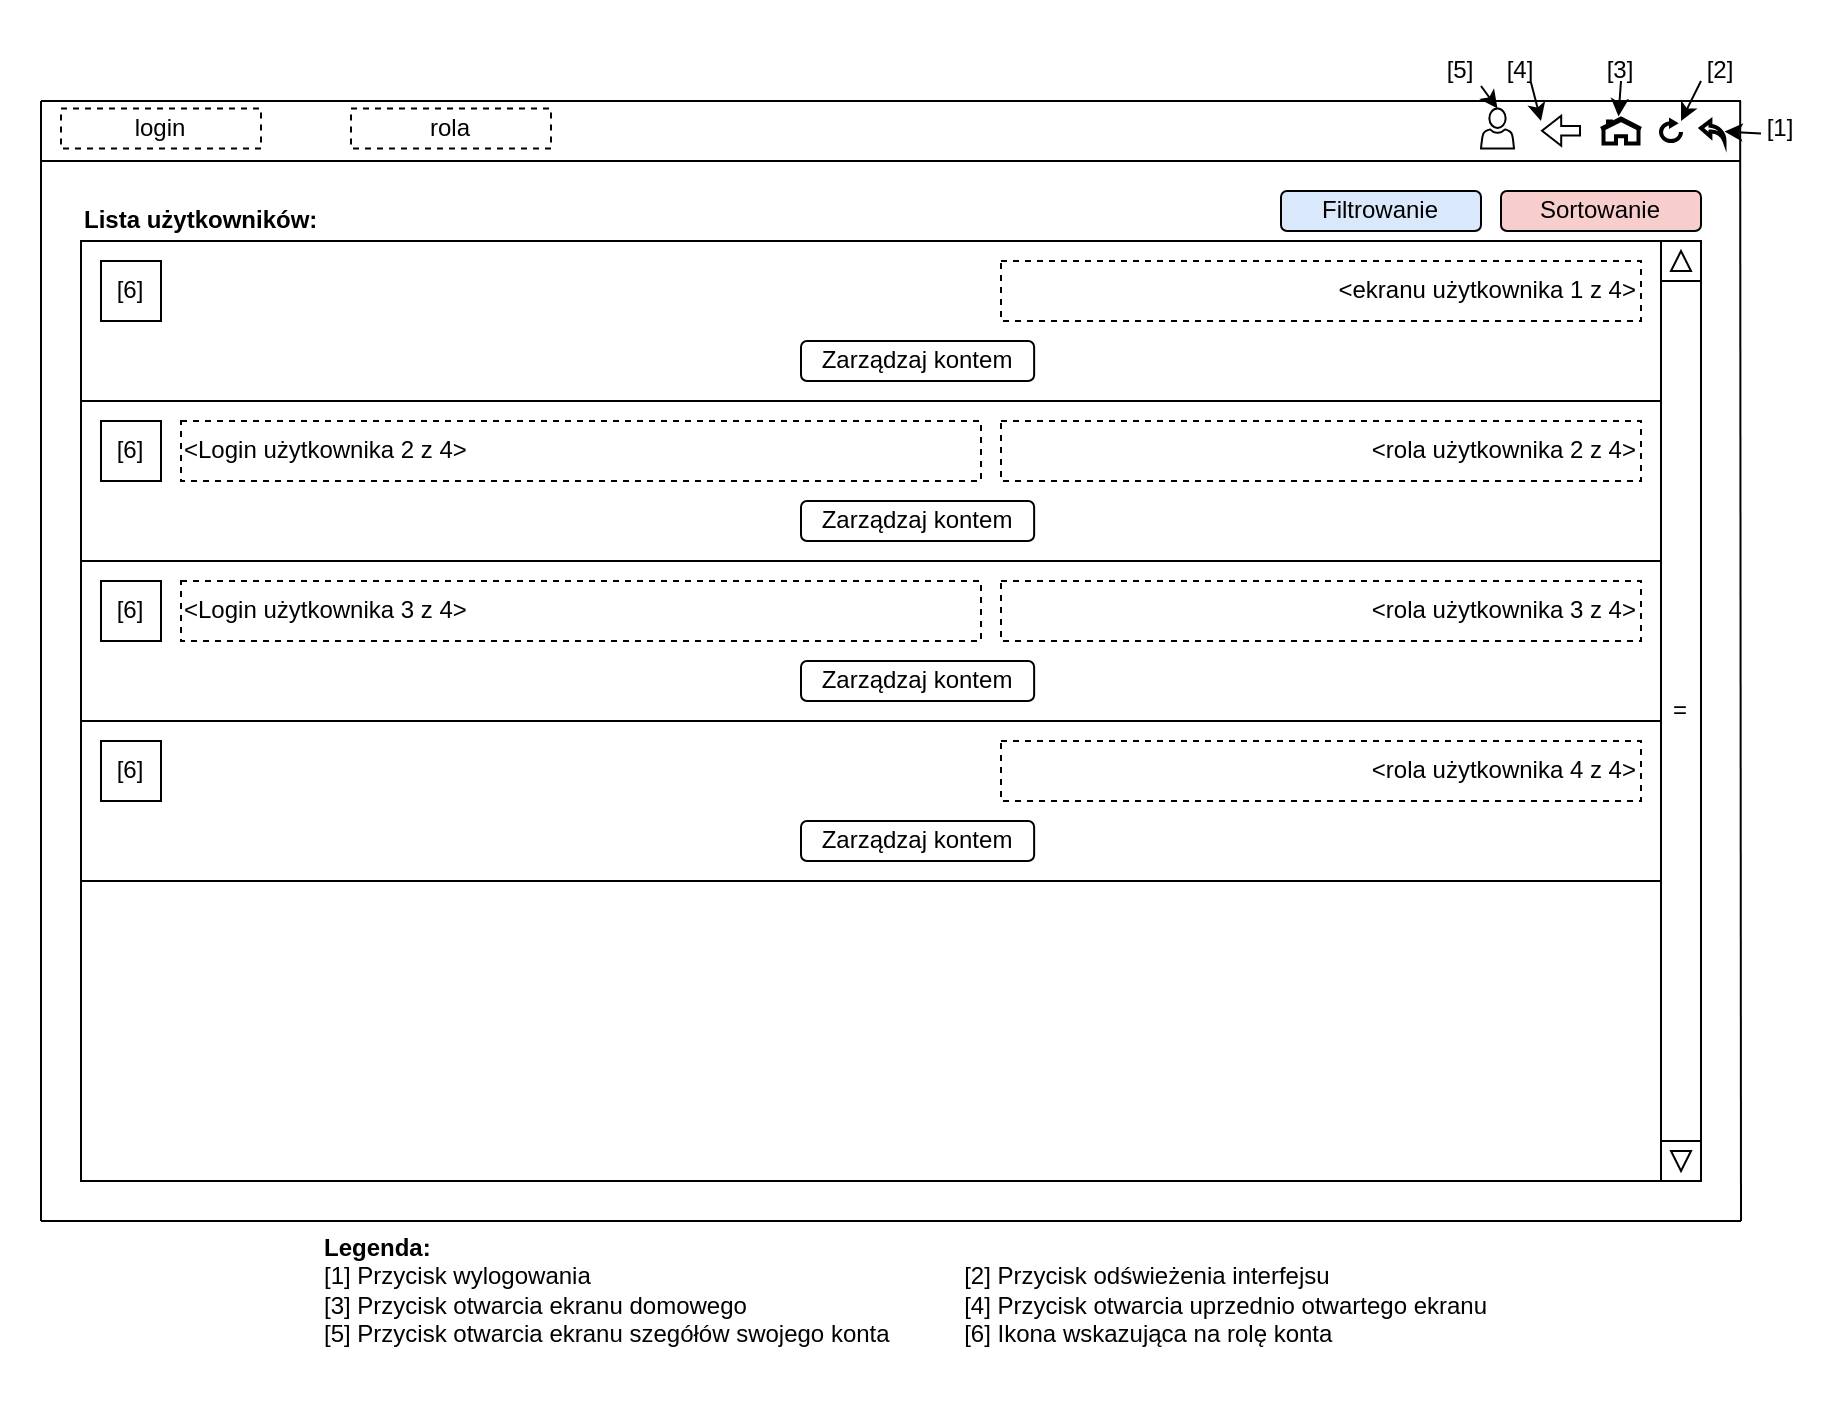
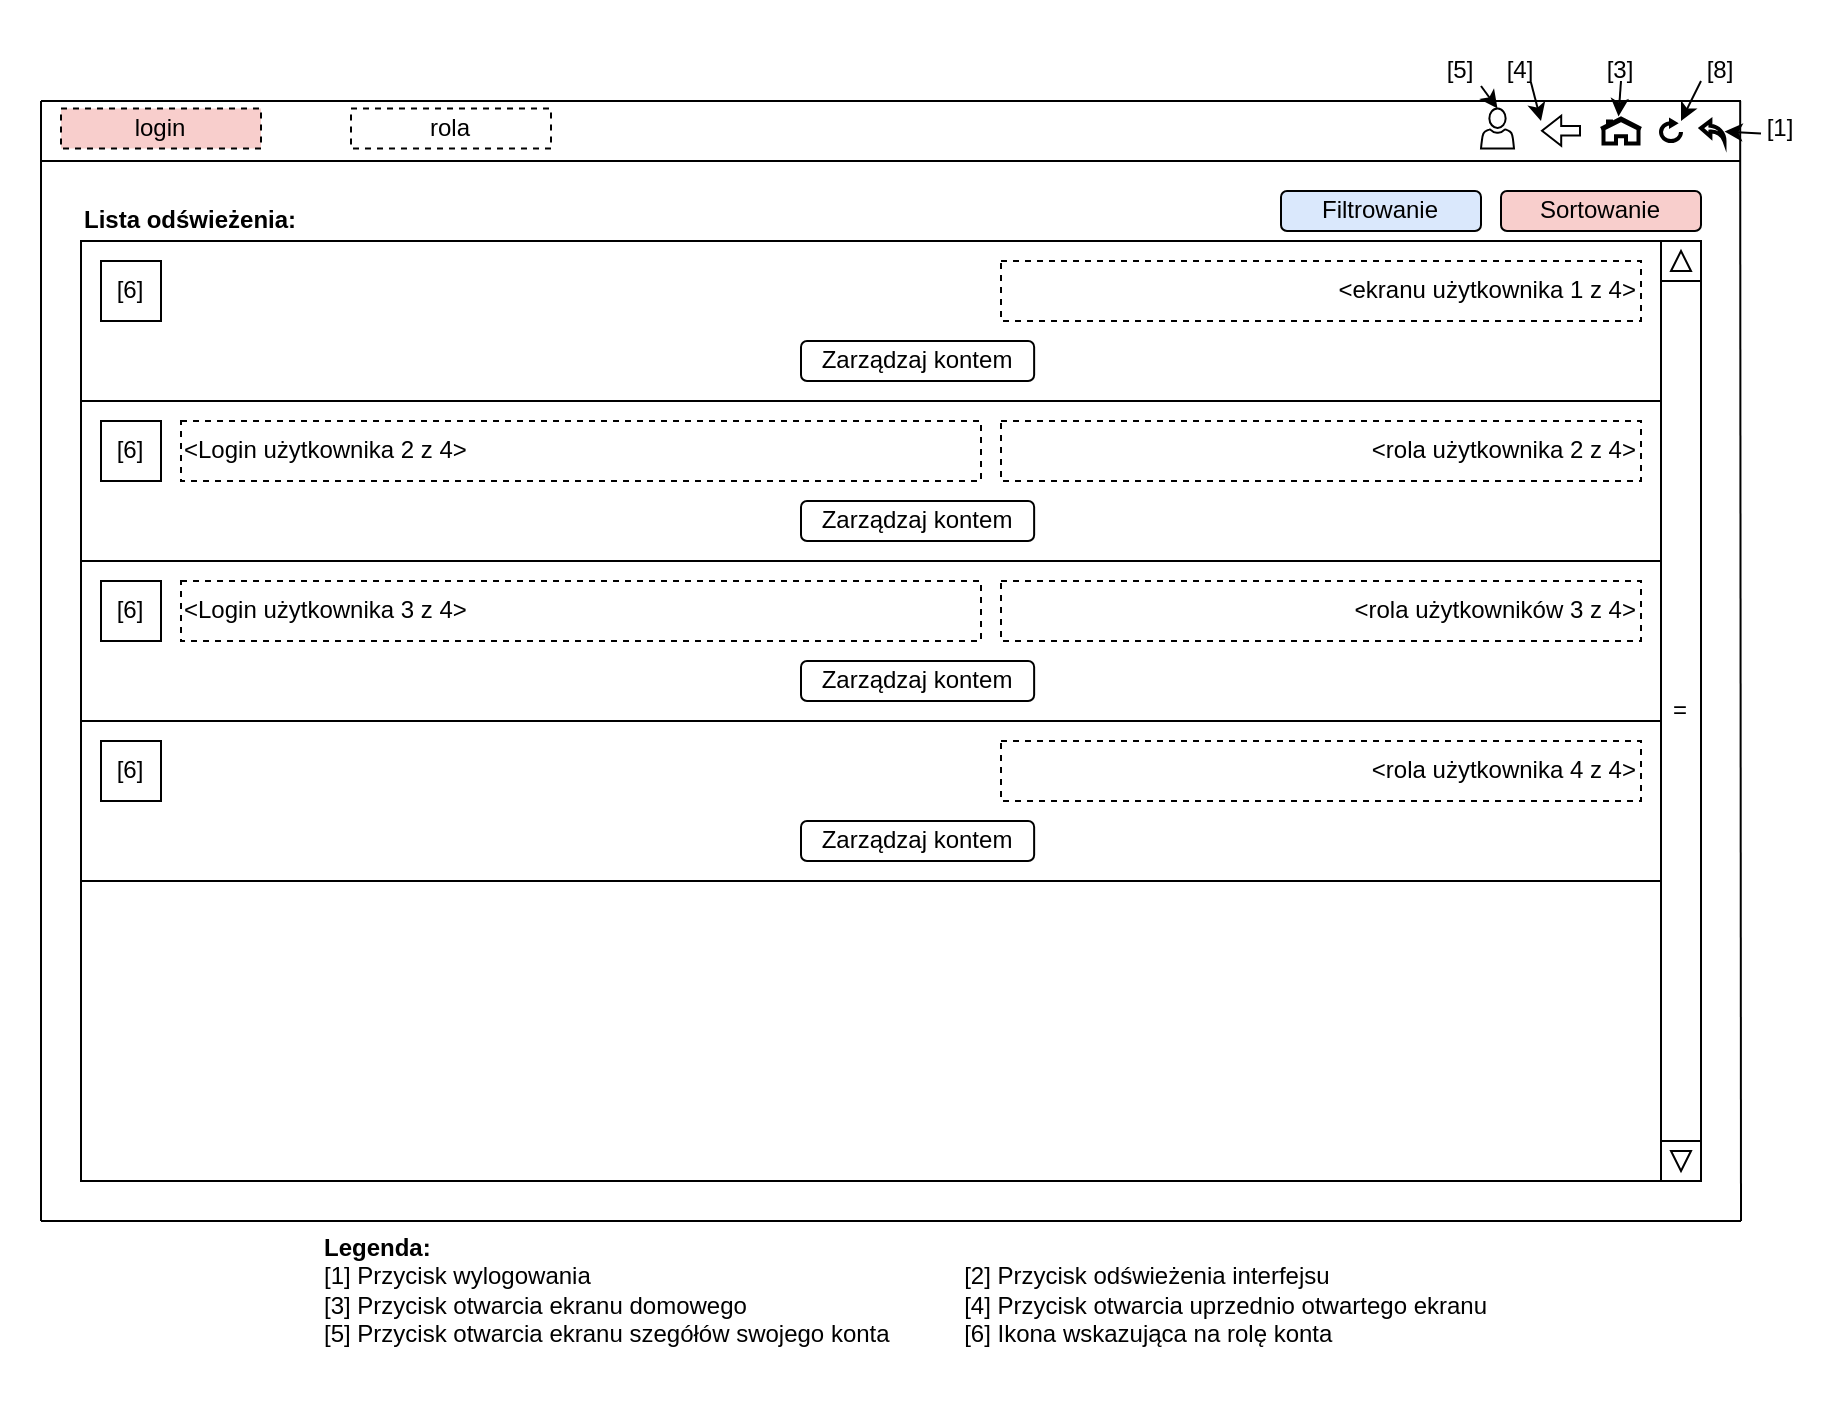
- <mxCell id="48" value="[2]" style="text;html=1;strokeColor=none;fillColor=none;align=center;verticalAlign=middle;whiteSpace=wrap;rounded=0;fontSize=12;fontFamily=Helvetica;fontColor=default;" vertex="1" parent="1"><mxGeometry x="840" y="30" width="40" height="10" as="geometry" /></mxCell>
+ <mxCell id="48" value="[8]" style="text;html=1;strokeColor=none;fillColor=none;align=center;verticalAlign=middle;whiteSpace=wrap;rounded=0;fontSize=12;fontFamily=Helvetica;fontColor=default;" vertex="1" parent="1"><mxGeometry x="840" y="30" width="40" height="10" as="geometry" /></mxCell>
- <mxCell id="8" value="login" style="rounded=0;whiteSpace=wrap;html=1;dashed=1;" parent="1" vertex="1"><mxGeometry x="30" y="53.75" width="100" height="20" as="geometry" /></mxCell>
+ <mxCell id="8" value="login" style="rounded=0;whiteSpace=wrap;html=1;dashed=1;fillColor=#f8cecc;" parent="1" vertex="1"><mxGeometry x="30" y="53.75" width="100" height="20" as="geometry" /></mxCell>
- <mxCell id="2" value="&lt;b&gt;Lista użytkowników:&lt;/b&gt;" style="text;html=1;strokeColor=none;fillColor=none;align=left;verticalAlign=middle;whiteSpace=wrap;rounded=0;" parent="1" vertex="1"><mxGeometry x="40" y="95" width="190" height="30" as="geometry" /></mxCell>
+ <mxCell id="2" value="&lt;b&gt;Lista odświeżenia:&lt;/b&gt;" style="text;html=1;strokeColor=none;fillColor=none;align=left;verticalAlign=middle;whiteSpace=wrap;rounded=0;" parent="1" vertex="1"><mxGeometry x="40" y="95" width="190" height="30" as="geometry" /></mxCell>
- <mxCell id="32" value="&amp;lt;rola użytkownika 3 z 4&amp;gt;" style="text;html=1;strokeColor=default;fillColor=none;align=right;verticalAlign=middle;whiteSpace=wrap;rounded=0;dashed=1;" parent="29" vertex="1"><mxGeometry x="460" y="10" width="320" height="30" as="geometry" /></mxCell>
+ <mxCell id="32" value="&amp;lt;rola użytkowników 3 z 4&amp;gt;" style="text;html=1;strokeColor=default;fillColor=none;align=right;verticalAlign=middle;whiteSpace=wrap;rounded=0;dashed=1;" parent="29" vertex="1"><mxGeometry x="460" y="10" width="320" height="30" as="geometry" /></mxCell>
